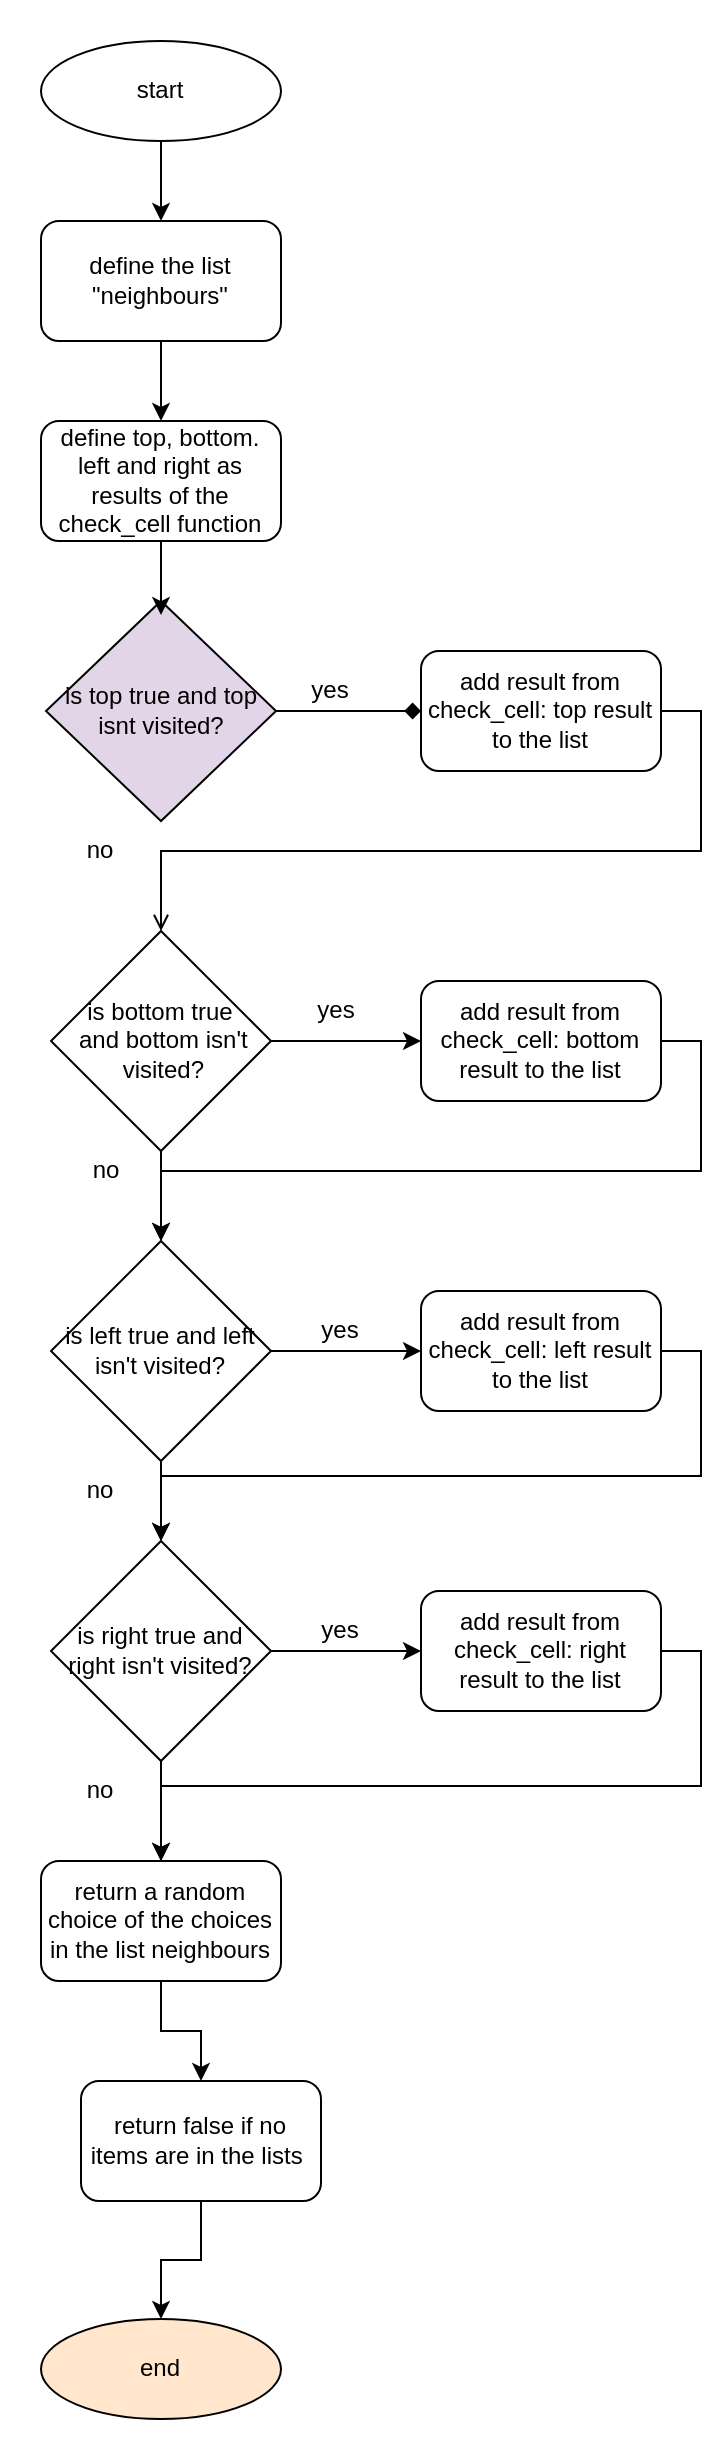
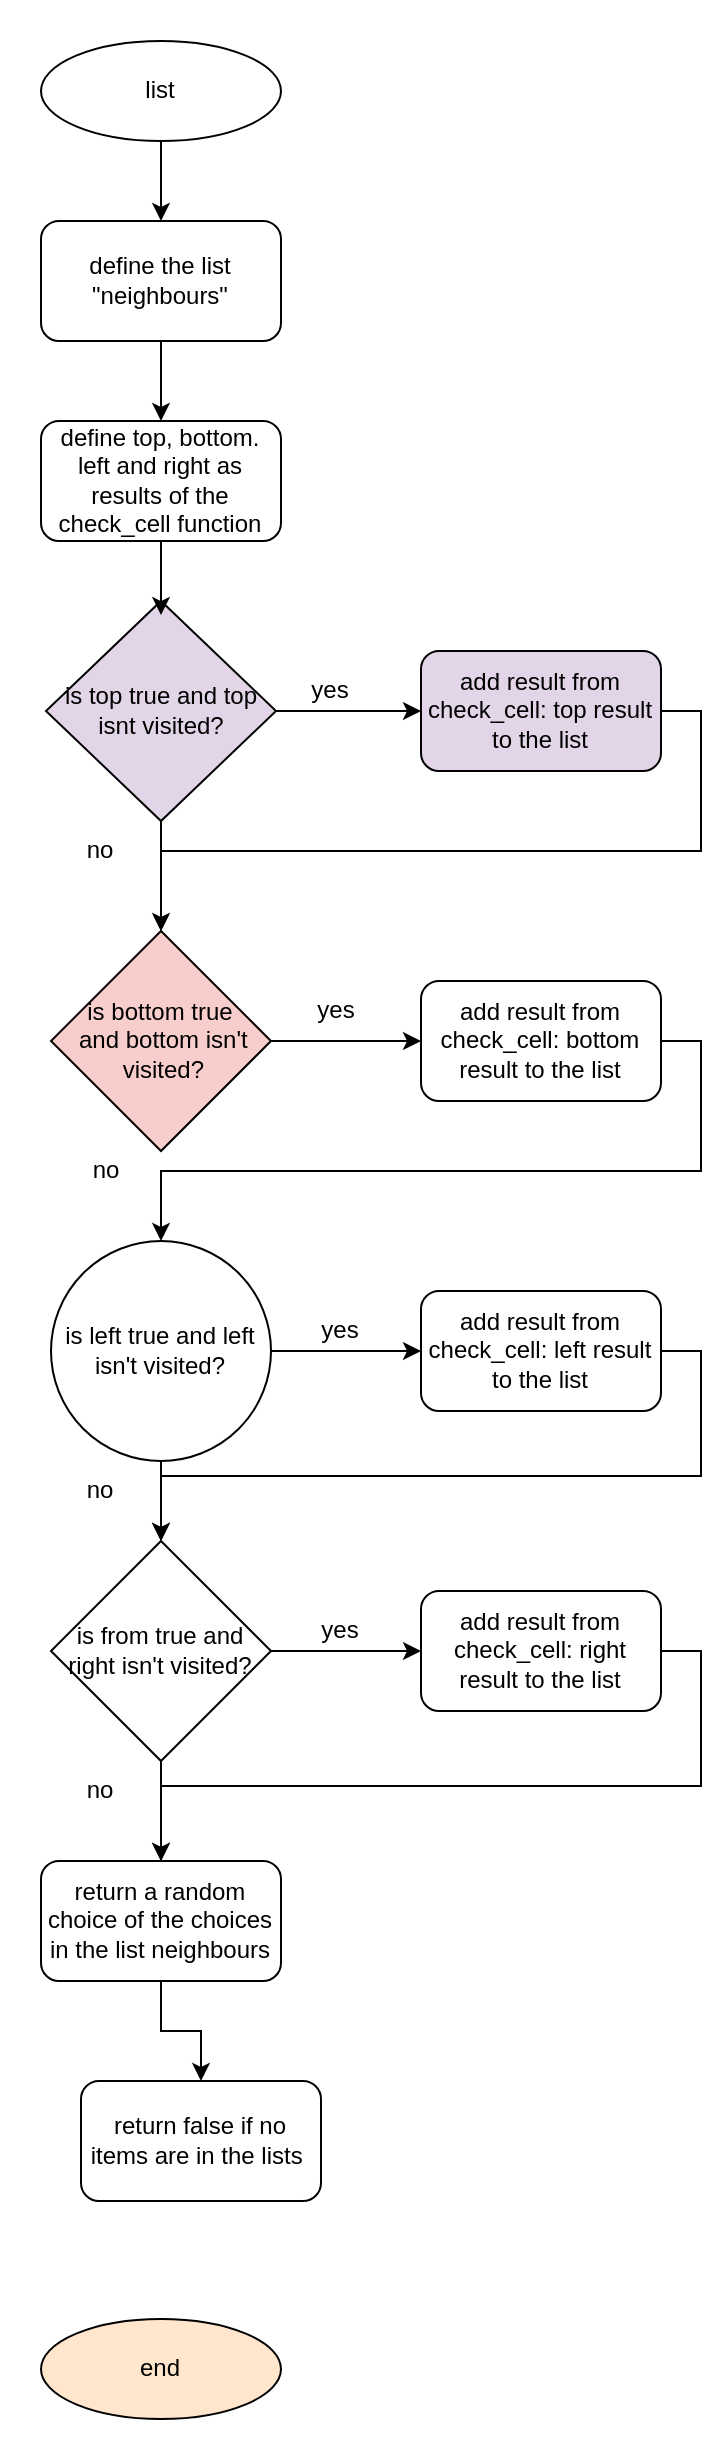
- <mxCell id="3" value="start" style="ellipse;whiteSpace=wrap;html=1;" vertex="1" parent="1"><mxGeometry x="20" y="20" width="120" height="50" as="geometry" /></mxCell>
+ <mxCell id="3" value="list" style="ellipse;whiteSpace=wrap;html=1;" vertex="1" parent="1"><mxGeometry x="20" y="20" width="120" height="50" as="geometry" /></mxCell>
- <mxCell id="7" style="edgeStyle=orthogonalEdgeStyle;rounded=0;orthogonalLoop=1;jettySize=auto;html=1;exitX=1;exitY=0.5;exitDx=0;exitDy=0;entryX=0;entryY=0.5;entryDx=0;entryDy=0;endArrow=diamond;" edge="1" parent="1" source="9" target="12"><mxGeometry relative="1" as="geometry" /></mxCell>
+ <mxCell id="7" style="edgeStyle=orthogonalEdgeStyle;rounded=0;orthogonalLoop=1;jettySize=auto;html=1;exitX=1;exitY=0.5;exitDx=0;exitDy=0;entryX=0;entryY=0.5;entryDx=0;entryDy=0;" edge="1" parent="1" source="9" target="12"><mxGeometry relative="1" as="geometry" /></mxCell>
- <mxCell id="12" value="add result from check_cell: top result to the list" style="rounded=1;whiteSpace=wrap;html=1;" vertex="1" parent="1"><mxGeometry x="210" y="325" width="120" height="60" as="geometry" /></mxCell>
+ <mxCell id="12" value="add result from check_cell: top result to the list" style="rounded=1;whiteSpace=wrap;html=1;fillColor=#e1d5e7;" vertex="1" parent="1"><mxGeometry x="210" y="325" width="120" height="60" as="geometry" /></mxCell>
+ <mxCell id="8" style="edgeStyle=orthogonalEdgeStyle;rounded=0;orthogonalLoop=1;jettySize=auto;html=1;exitX=0.5;exitY=1;exitDx=0;exitDy=0;entryX=0.5;entryY=0;entryDx=0;entryDy=0;" edge="1" parent="1" source="9" target="15"><mxGeometry relative="1" as="geometry" /></mxCell>
- <mxCell id="15" value="is bottom true&lt;div&gt;&amp;nbsp;and bottom isn't&lt;div&gt;&amp;nbsp;visited?&lt;/div&gt;&lt;/div&gt;" style="rhombus;whiteSpace=wrap;html=1;" vertex="1" parent="1"><mxGeometry x="25" y="465" width="110" height="110" as="geometry" /></mxCell>
+ <mxCell id="15" value="is bottom true&lt;div&gt;&amp;nbsp;and bottom isn't&lt;div&gt;&amp;nbsp;visited?&lt;/div&gt;&lt;/div&gt;" style="rhombus;whiteSpace=wrap;html=1;fillColor=#f8cecc;" vertex="1" parent="1"><mxGeometry x="25" y="465" width="110" height="110" as="geometry" /></mxCell>
- <mxCell id="13" style="edgeStyle=orthogonalEdgeStyle;rounded=0;orthogonalLoop=1;jettySize=auto;html=1;" edge="1" parent="1" source="15" target="20"><mxGeometry relative="1" as="geometry" /></mxCell>
- <mxCell id="20" value="is left true and left isn't visited?" style="rhombus;whiteSpace=wrap;html=1;" vertex="1" parent="1"><mxGeometry x="25" y="620" width="110" height="110" as="geometry" /></mxCell>
+ <mxCell id="20" value="is left true and left isn't visited?" style="ellipse;whiteSpace=wrap;html=1;" vertex="1" parent="1"><mxGeometry x="25" y="620" width="110" height="110" as="geometry" /></mxCell>
- <mxCell id="25" value="is right true and right isn't visited?" style="rhombus;whiteSpace=wrap;html=1;" vertex="1" parent="1"><mxGeometry x="25" y="770" width="110" height="110" as="geometry" /></mxCell>
+ <mxCell id="25" value="is from true and right isn't visited?" style="rhombus;whiteSpace=wrap;html=1;" vertex="1" parent="1"><mxGeometry x="25" y="770" width="110" height="110" as="geometry" /></mxCell>
- <mxCell id="37" style="edgeStyle=orthogonalEdgeStyle;rounded=0;orthogonalLoop=1;jettySize=auto;html=1;exitX=0.5;exitY=1;exitDx=0;exitDy=0;" edge="1" parent="1" source="38" target="39"><mxGeometry relative="1" as="geometry" /></mxCell>
